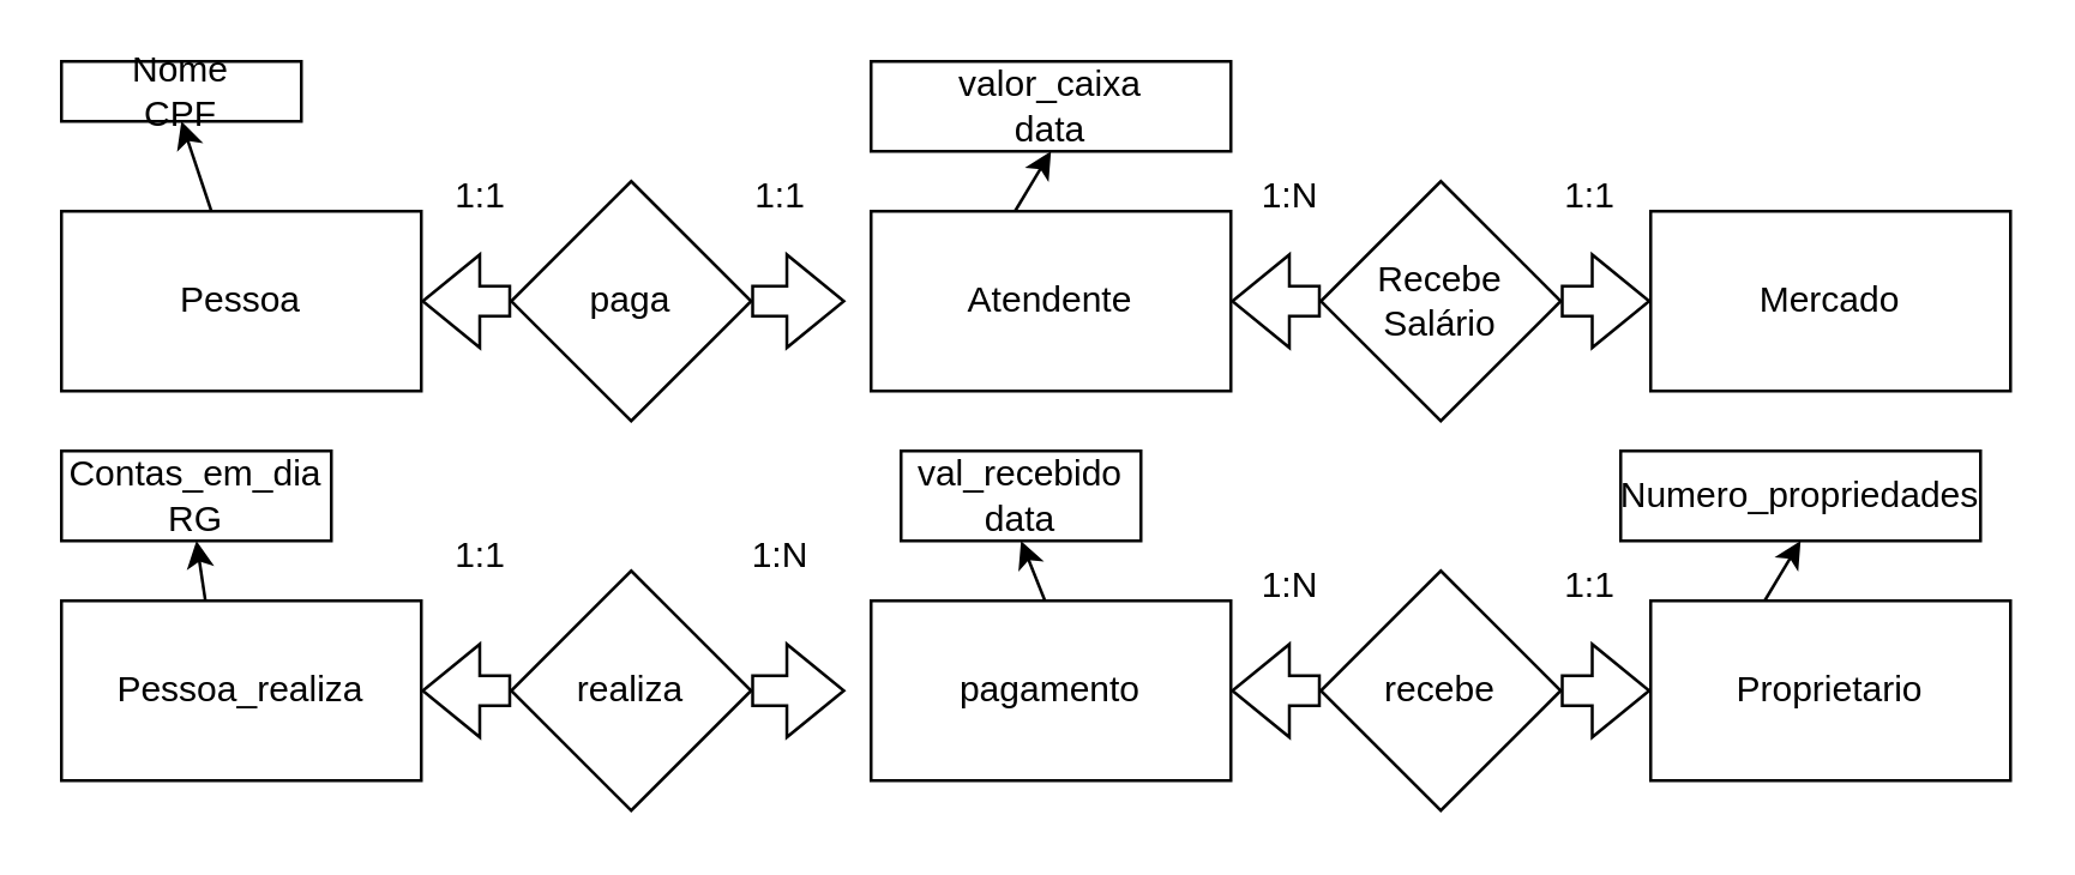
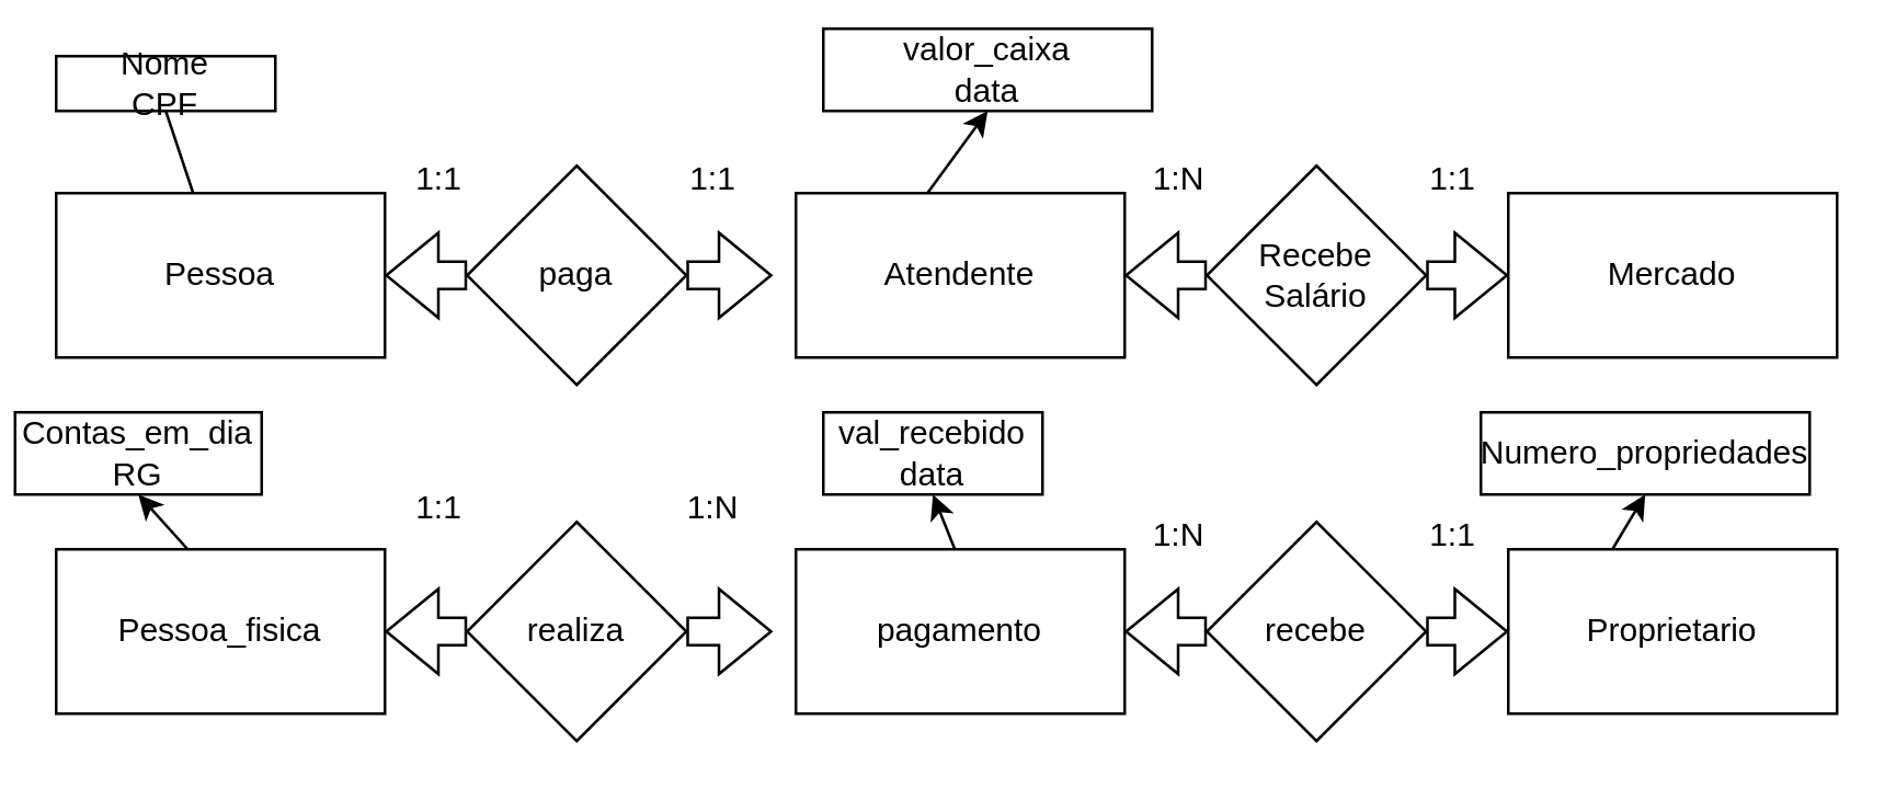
- <mxCell id="24" value="valor_caixa&lt;br&gt;data" style="rounded=0;whiteSpace=wrap;html=1;" vertex="1" parent="1"><mxGeometry x="290" y="20" width="120" height="30" as="geometry" /></mxCell>
+ <mxCell id="24" value="valor_caixa&lt;br&gt;data" style="rounded=0;whiteSpace=wrap;html=1;" vertex="1" parent="1"><mxGeometry x="300" y="10" width="120" height="30" as="geometry" /></mxCell>
- <mxCell id="21" value="" style="endArrow=classic;html=1;rounded=0;entryX=0.5;entryY=1;entryDx=0;entryDy=0;" edge="1" parent="1" source="2" target="20"><mxGeometry width="50" height="50" relative="1" as="geometry"><mxPoint x="300" y="130" as="sourcePoint" /><mxPoint x="350" y="80" as="targetPoint" /><Array as="points" /></mxGeometry></mxCell>
+ <mxCell id="21" value="" style="endArrow=none;html=1;rounded=0;entryX=0.5;entryY=1;entryDx=0;entryDy=0;" edge="1" parent="1" source="2" target="20"><mxGeometry width="50" height="50" relative="1" as="geometry"><mxPoint x="300" y="130" as="sourcePoint" /><mxPoint x="350" y="80" as="targetPoint" /><Array as="points" /></mxGeometry></mxCell>
- <mxCell id="22" value="Contas_em_dia&lt;br&gt;RG" style="rounded=0;whiteSpace=wrap;html=1;" vertex="1" parent="1"><mxGeometry x="20" y="150" width="90" height="30" as="geometry" /></mxCell>
+ <mxCell id="22" value="Contas_em_dia&lt;br&gt;RG" style="rounded=0;whiteSpace=wrap;html=1;" vertex="1" parent="1"><mxGeometry x="5" y="150" width="90" height="30" as="geometry" /></mxCell>
- <mxCell id="11" value="Pessoa_realiza" style="rounded=0;whiteSpace=wrap;html=1;" vertex="1" parent="1"><mxGeometry x="20" y="200" width="120" height="60" as="geometry" /></mxCell>
+ <mxCell id="11" value="Pessoa_fisica" style="rounded=0;whiteSpace=wrap;html=1;" vertex="1" parent="1"><mxGeometry x="20" y="200" width="120" height="60" as="geometry" /></mxCell>
